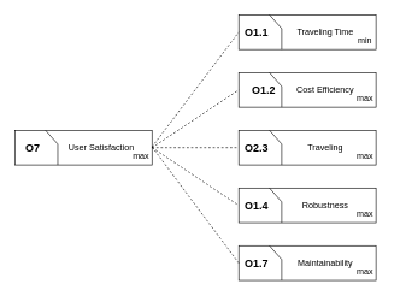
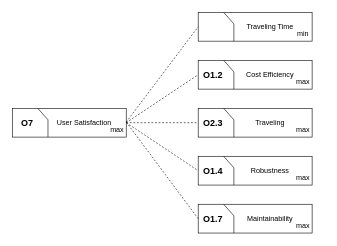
- <mxCell id="13" value="O1.1" style="text;strokeColor=none;align=center;fillColor=none;html=1;verticalAlign=middle;whiteSpace=wrap;rounded=0;fontStyle=1;fontSize=15;movable=1;resizable=1;rotatable=1;deletable=1;editable=1;locked=0;connectable=1;" vertex="1" parent="9"><mxGeometry x="10" y="15" width="30" height="18" as="geometry" /></mxCell>
- <mxCell id="21" value="O1.2" style="text;strokeColor=none;align=center;fillColor=none;html=1;verticalAlign=middle;whiteSpace=wrap;rounded=0;fontStyle=1;fontSize=15;movable=1;resizable=1;rotatable=1;deletable=1;editable=1;locked=0;connectable=1;" vertex="1" parent="17"><mxGeometry x="20" y="15" width="30" height="18" as="geometry" /></mxCell>
+ <mxCell id="21" value="O1.2" style="text;strokeColor=none;align=center;fillColor=none;html=1;verticalAlign=middle;whiteSpace=wrap;rounded=0;fontStyle=1;fontSize=15;movable=1;resizable=1;rotatable=1;deletable=1;editable=1;locked=0;connectable=1;" vertex="1" parent="17"><mxGeometry x="10" y="15" width="30" height="18" as="geometry" /></mxCell>
